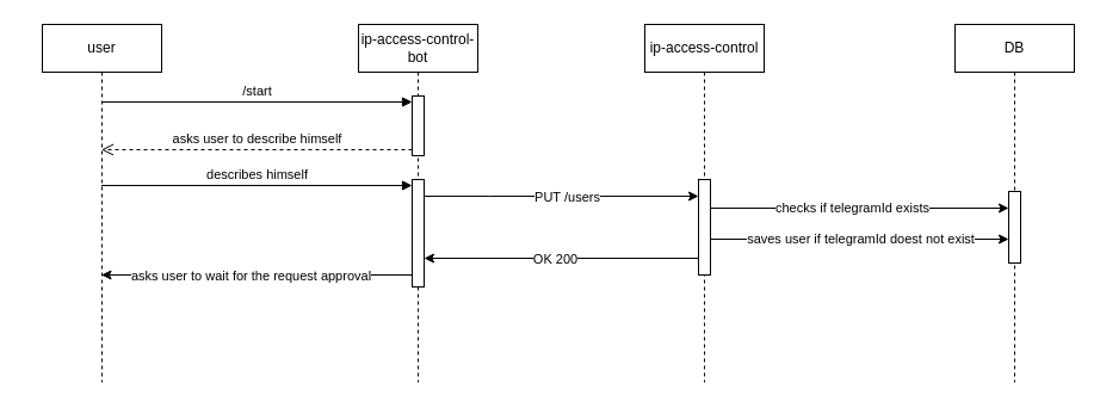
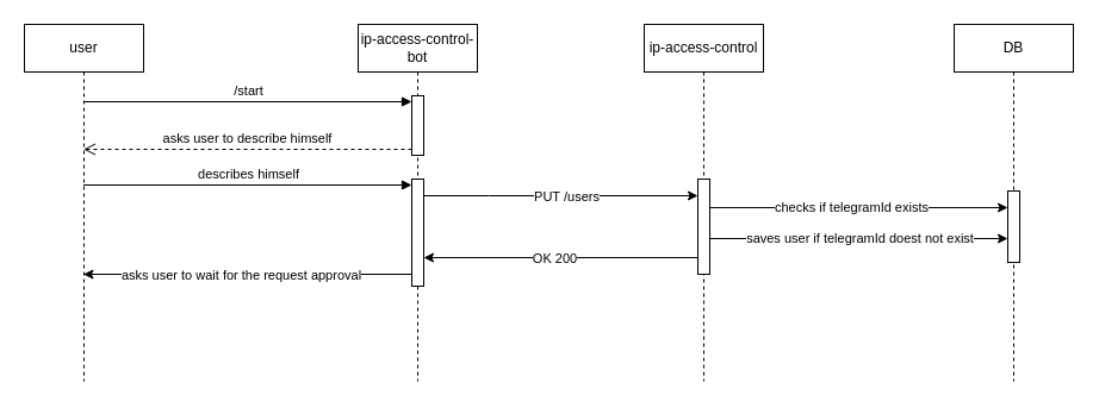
- <mxCell id="2" value="user" style="shape=umlLifeline;perimeter=lifelinePerimeter;whiteSpace=wrap;html=1;container=1;dropTarget=0;collapsible=0;recursiveResize=0;outlineConnect=0;portConstraint=eastwest;newEdgeStyle={&quot;curved&quot;:0,&quot;rounded&quot;:0};" parent="1" vertex="1"><mxGeometry x="35" y="20" width="100" height="300" as="geometry" /></mxCell>
+ <mxCell id="2" value="user" style="shape=umlLifeline;perimeter=lifelinePerimeter;whiteSpace=wrap;html=1;container=1;dropTarget=0;collapsible=0;recursiveResize=0;outlineConnect=0;portConstraint=eastwest;newEdgeStyle={&quot;curved&quot;:0,&quot;rounded&quot;:0};" parent="1" vertex="1"><mxGeometry x="20" y="20" width="100" height="300" as="geometry" /></mxCell>
